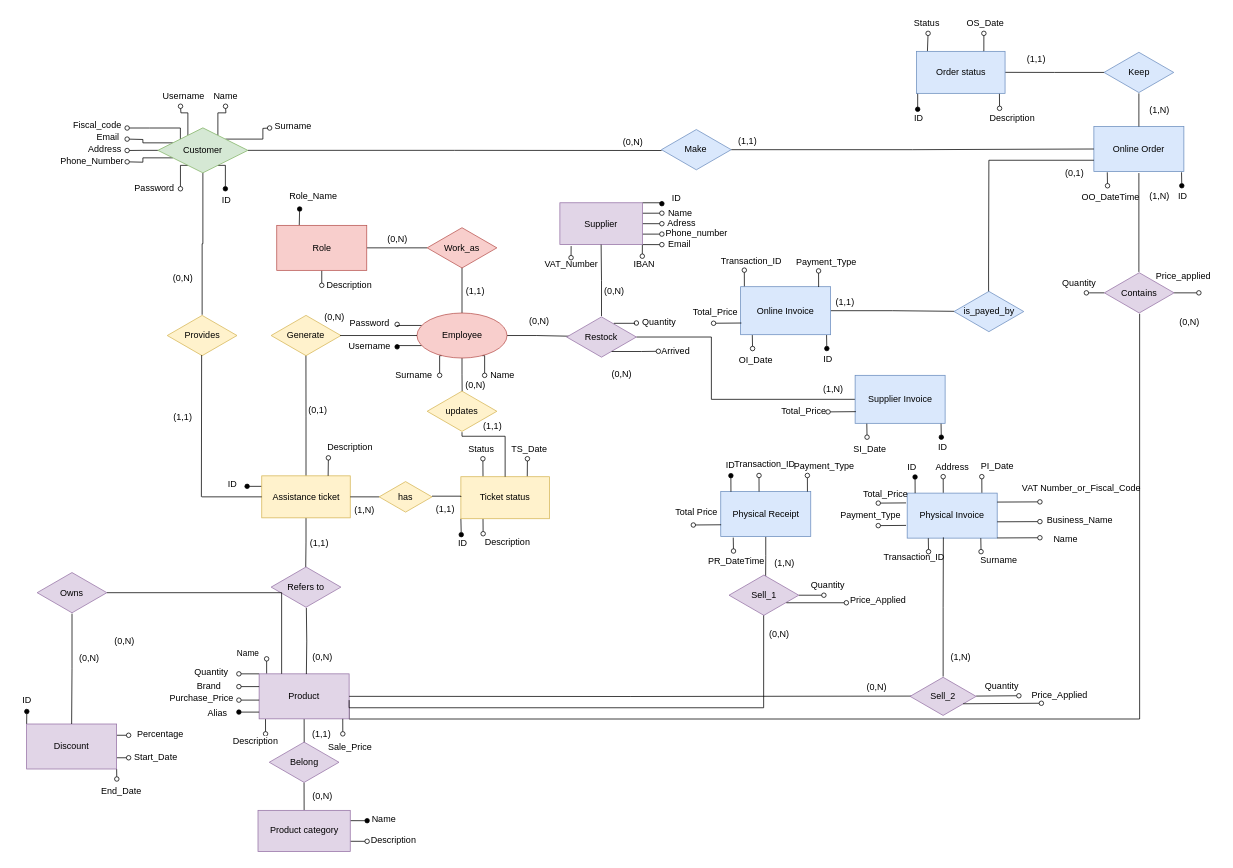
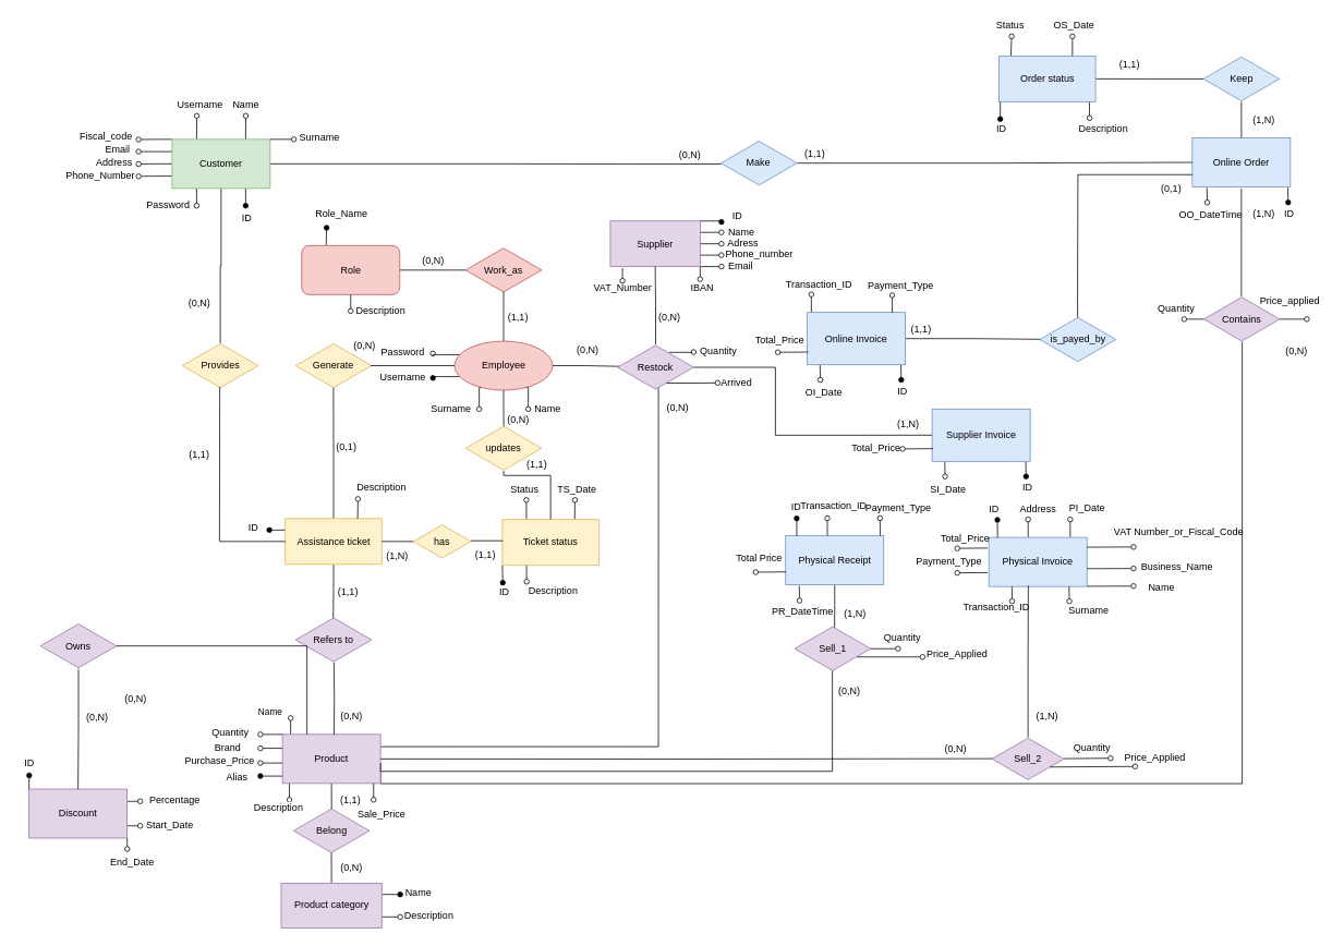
- <mxCell id="21" value="Customer" style="rhombus;whiteSpace=wrap;html=1;fillColor=#d5e8d4;strokeColor=#82b366;labelBackgroundColor=none;" parent="1" vertex="1"><mxGeometry x="210" y="169.8" width="120" height="60" as="geometry" /></mxCell>
+ <mxCell id="21" value="Customer" style="rounded=0;whiteSpace=wrap;html=1;fillColor=#d5e8d4;strokeColor=#82b366;labelBackgroundColor=none;" parent="1" vertex="1"><mxGeometry x="210" y="169.8" width="120" height="60" as="geometry" /></mxCell>
- <mxCell id="41" value="Role" style="rounded=0;whiteSpace=wrap;html=1;labelBackgroundColor=none;strokeColor=#b85450;fillColor=#f8cecc;" parent="1" vertex="1"><mxGeometry x="368.5" y="299.8" width="120" height="60" as="geometry" /></mxCell>
+ <mxCell id="41" value="Role" style="whiteSpace=wrap;html=1;labelBackgroundColor=none;strokeColor=#b85450;fillColor=#f8cecc;rounded=1;" parent="1" vertex="1"><mxGeometry x="368.5" y="299.8" width="120" height="60" as="geometry" /></mxCell>
+ <mxCell id="27" style="edgeStyle=orthogonalEdgeStyle;rounded=0;orthogonalLoop=1;jettySize=auto;html=1;exitX=1;exitY=0.25;exitDx=0;exitDy=0;entryX=0.537;entryY=0.865;entryDx=0;entryDy=0;entryPerimeter=0;endArrow=none;endFill=0;" parent="1" source="29" target="126" edge="1"><mxGeometry relative="1" as="geometry" /></mxCell>
